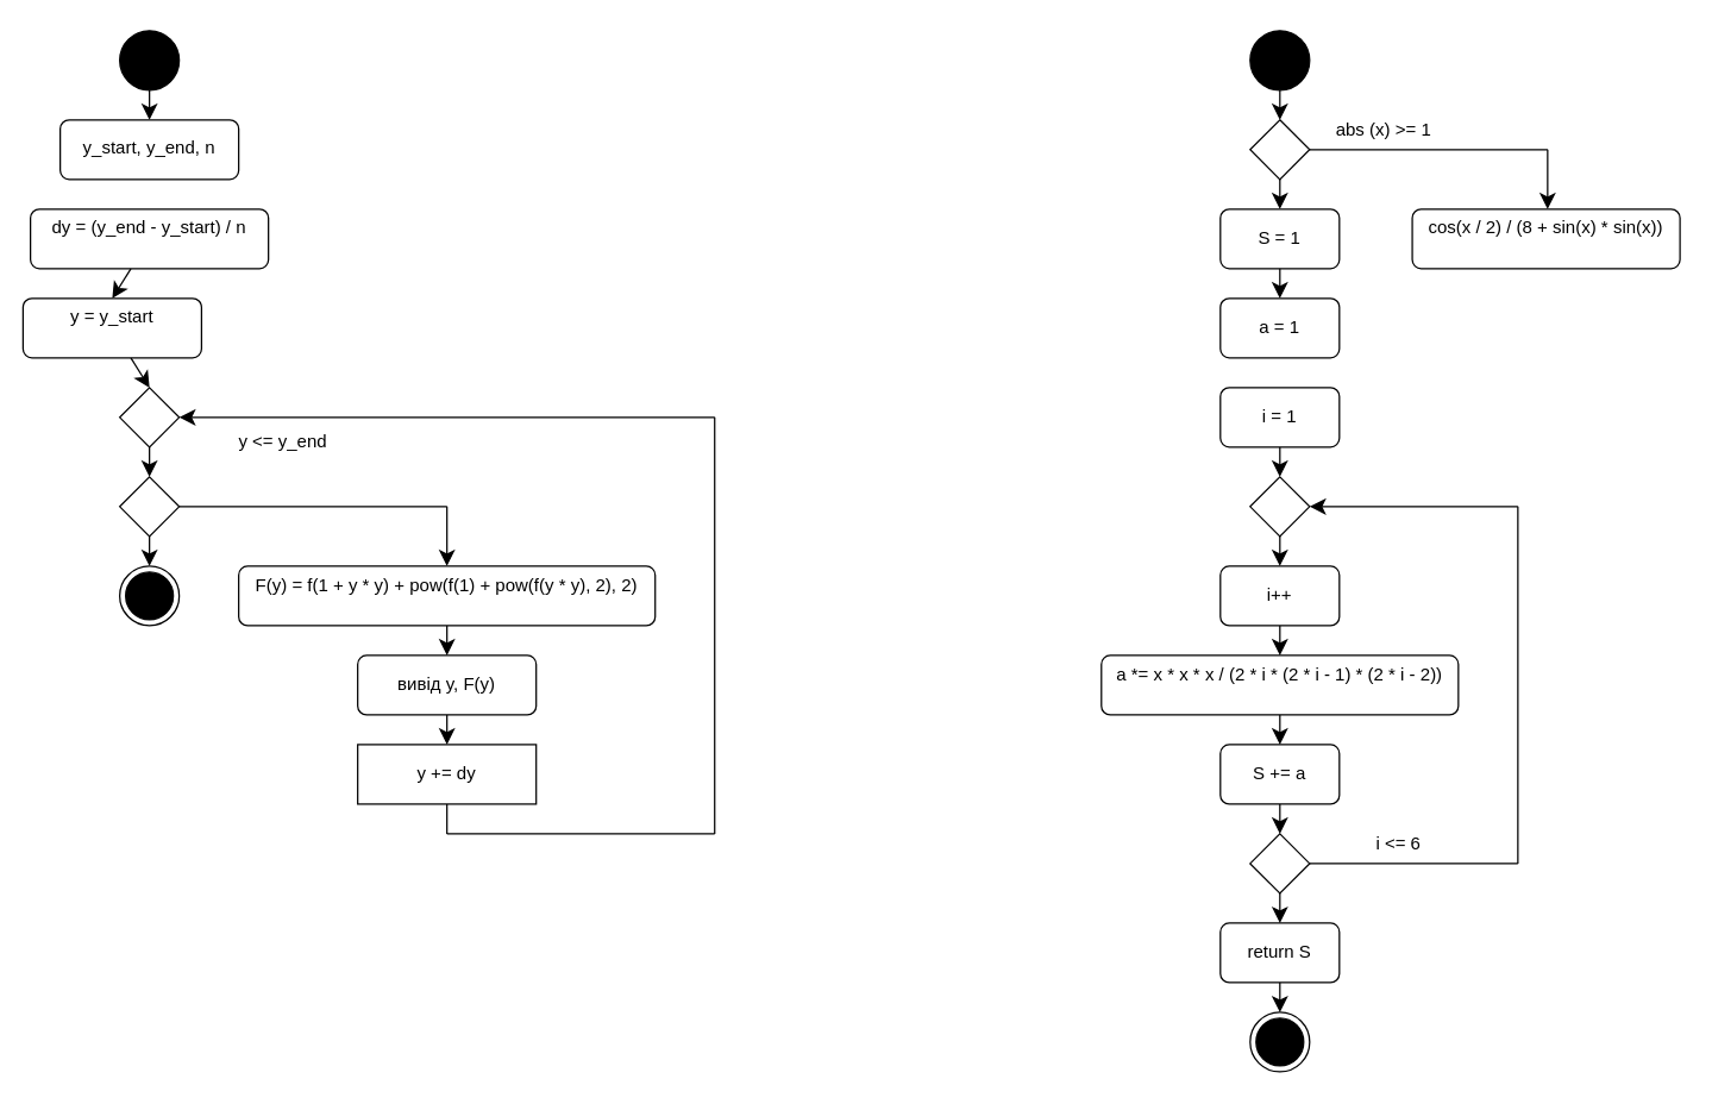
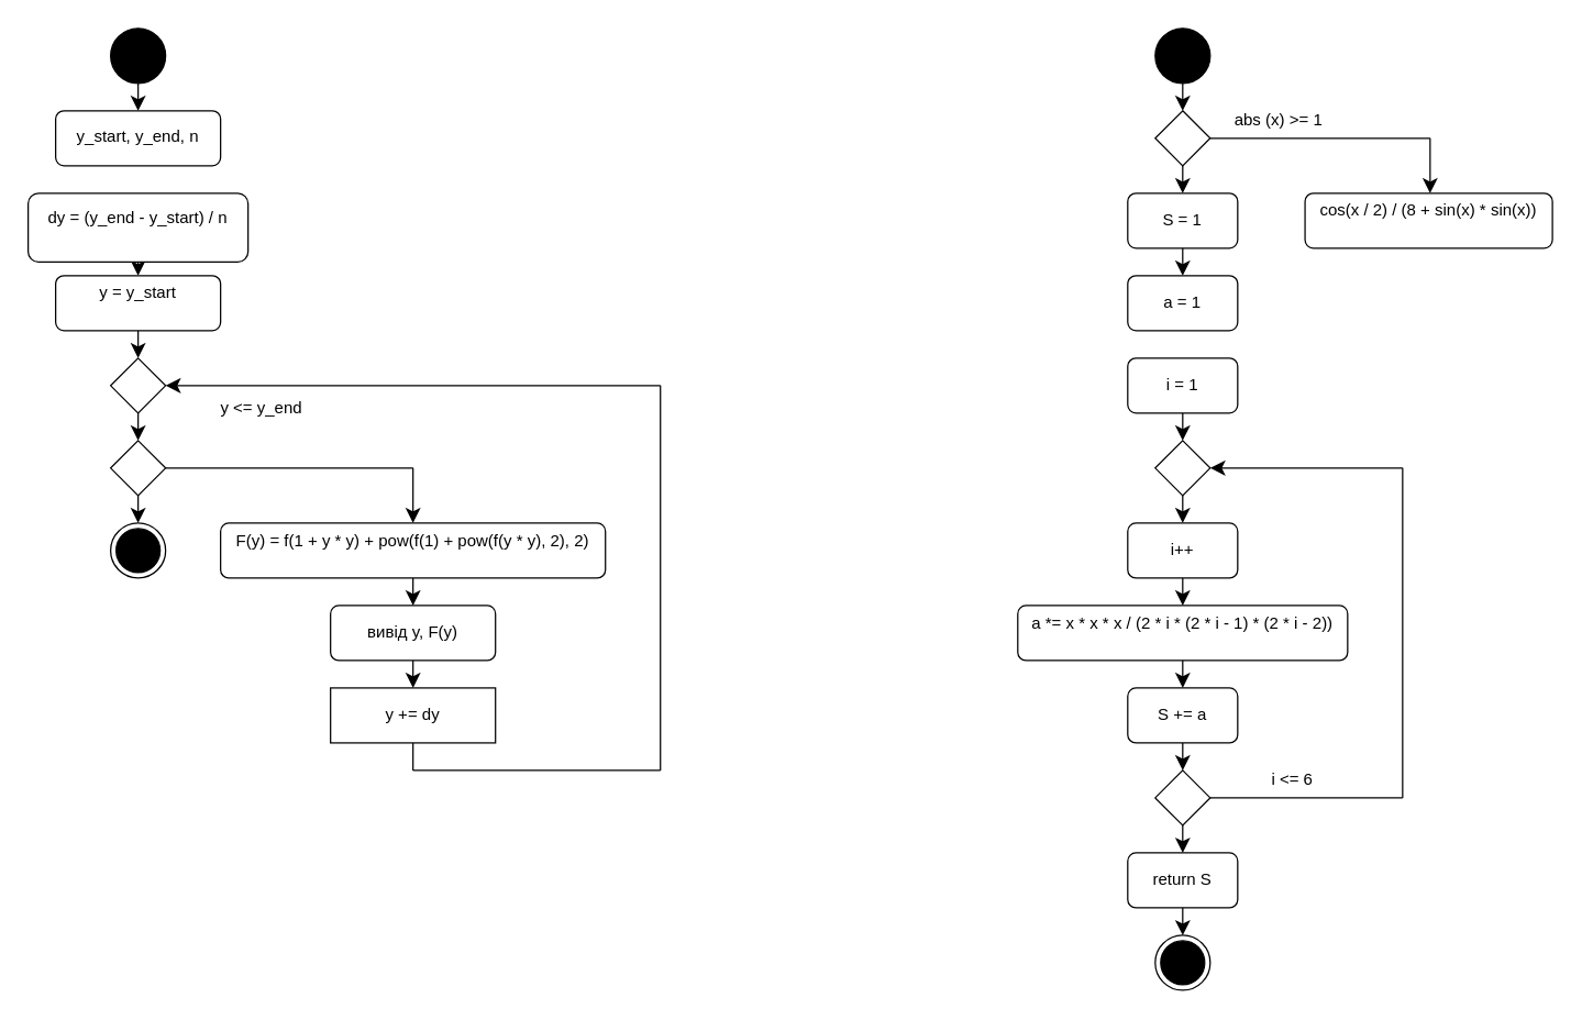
- <mxCell id="6" value="&#10;dy = (y_end - y_start) / n&#10;&#10;" style="rounded=1;whiteSpace=wrap;html=1;" vertex="1" parent="1"><mxGeometry x="20" y="140" width="160" height="40" as="geometry" /></mxCell>
+ <mxCell id="6" value="&#10;dy = (y_end - y_start) / n&#10;&#10;" style="rounded=1;whiteSpace=wrap;html=1;" vertex="1" parent="1"><mxGeometry x="20" y="140" width="160" height="50" as="geometry" /></mxCell>
- <mxCell id="8" value="&#10;y = y_start&#10;&#10;" style="rounded=1;whiteSpace=wrap;html=1;" vertex="1" parent="1"><mxGeometry x="15" y="200" width="120" height="40" as="geometry" /></mxCell>
+ <mxCell id="8" value="&#10;y = y_start&#10;&#10;" style="rounded=1;whiteSpace=wrap;html=1;" vertex="1" parent="1"><mxGeometry x="40" y="200" width="120" height="40" as="geometry" /></mxCell>
